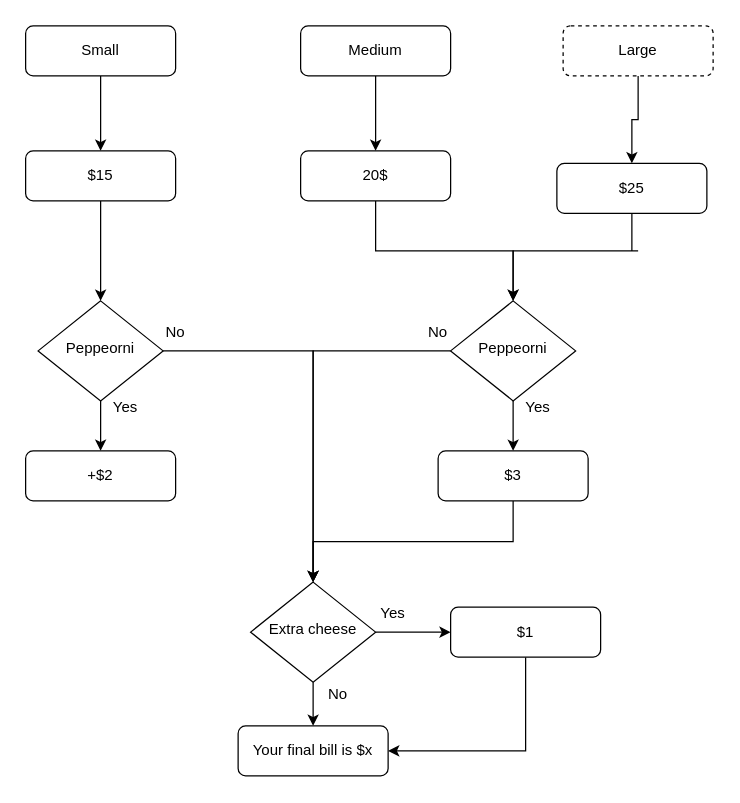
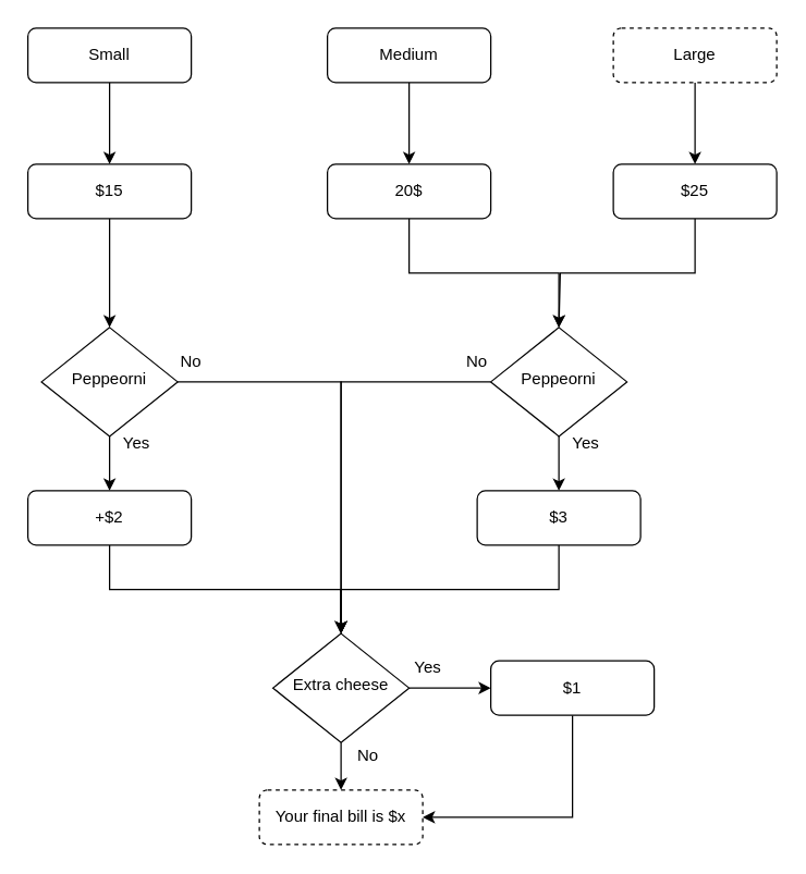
- <mxCell id="16" value="$25" style="rounded=1;whiteSpace=wrap;html=1;fontSize=12;glass=0;strokeWidth=1;shadow=0;" vertex="1" parent="1"><mxGeometry x="445" y="130" width="120" height="40" as="geometry" /></mxCell>
+ <mxCell id="16" value="$25" style="rounded=1;whiteSpace=wrap;html=1;fontSize=12;glass=0;strokeWidth=1;shadow=0;" vertex="1" parent="1"><mxGeometry x="450" y="120" width="120" height="40" as="geometry" /></mxCell>
+ <mxCell id="23" style="edgeStyle=orthogonalEdgeStyle;rounded=0;orthogonalLoop=1;jettySize=auto;html=1;exitX=0.5;exitY=1;exitDx=0;exitDy=0;entryX=0.5;entryY=0;entryDx=0;entryDy=0;" edge="1" parent="1" source="24" target="22"><mxGeometry relative="1" as="geometry" /></mxCell>
- <mxCell id="29" value="Your final bill is $x" style="rounded=1;whiteSpace=wrap;html=1;fontSize=12;glass=0;strokeWidth=1;shadow=0;" vertex="1" parent="1"><mxGeometry x="190" y="580" width="120" height="40" as="geometry" /></mxCell>
+ <mxCell id="29" value="Your final bill is $x" style="rounded=1;whiteSpace=wrap;html=1;fontSize=12;glass=0;strokeWidth=1;shadow=0;dashed=1;" vertex="1" parent="1"><mxGeometry x="190" y="580" width="120" height="40" as="geometry" /></mxCell>
